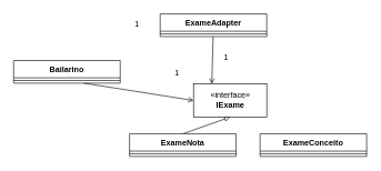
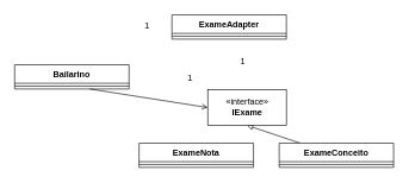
- <mxCell id="4" style="edgeStyle=none;rounded=0;orthogonalLoop=1;jettySize=auto;html=1;entryX=0.25;entryY=0;entryDx=0;entryDy=0;endArrow=open;endFill=0;" edge="1" parent="1" source="5" target="13"><mxGeometry relative="1" as="geometry" /></mxCell>
- <mxCell id="7" style="rounded=0;orthogonalLoop=1;jettySize=auto;html=1;exitX=0.5;exitY=0;exitDx=0;exitDy=0;entryX=0.5;entryY=1;entryDx=0;entryDy=0;endArrow=block;endFill=0;" edge="1" parent="1" source="8" target="13"><mxGeometry relative="1" as="geometry" /></mxCell>
+ <mxCell id="10" style="edgeStyle=none;rounded=0;orthogonalLoop=1;jettySize=auto;html=1;entryX=0.5;entryY=1;entryDx=0;entryDy=0;endArrow=block;endFill=0;" edge="1" parent="1" source="11" target="13"><mxGeometry relative="1" as="geometry" /></mxCell>
